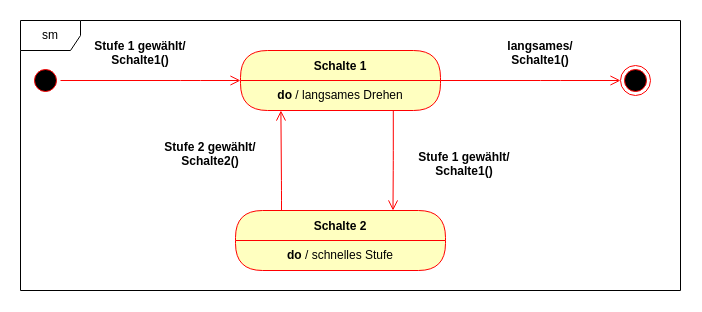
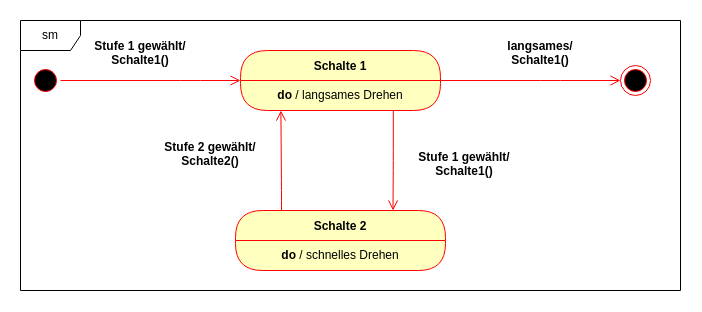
- <mxCell id="9" value="&lt;b&gt;do&lt;/b&gt; / schnelles Stufe" style="text;html=1;strokeColor=none;fillColor=none;align=center;verticalAlign=middle;spacingLeft=4;spacingRight=4;whiteSpace=wrap;overflow=hidden;rotatable=0;fontColor=#000000;" vertex="1" parent="8"><mxGeometry y="30" width="210" height="30" as="geometry" /></mxCell>
+ <mxCell id="9" value="&lt;b&gt;do&lt;/b&gt; / schnelles Drehen" style="text;html=1;strokeColor=none;fillColor=none;align=center;verticalAlign=middle;spacingLeft=4;spacingRight=4;whiteSpace=wrap;overflow=hidden;rotatable=0;fontColor=#000000;" vertex="1" parent="8"><mxGeometry y="30" width="210" height="30" as="geometry" /></mxCell>
